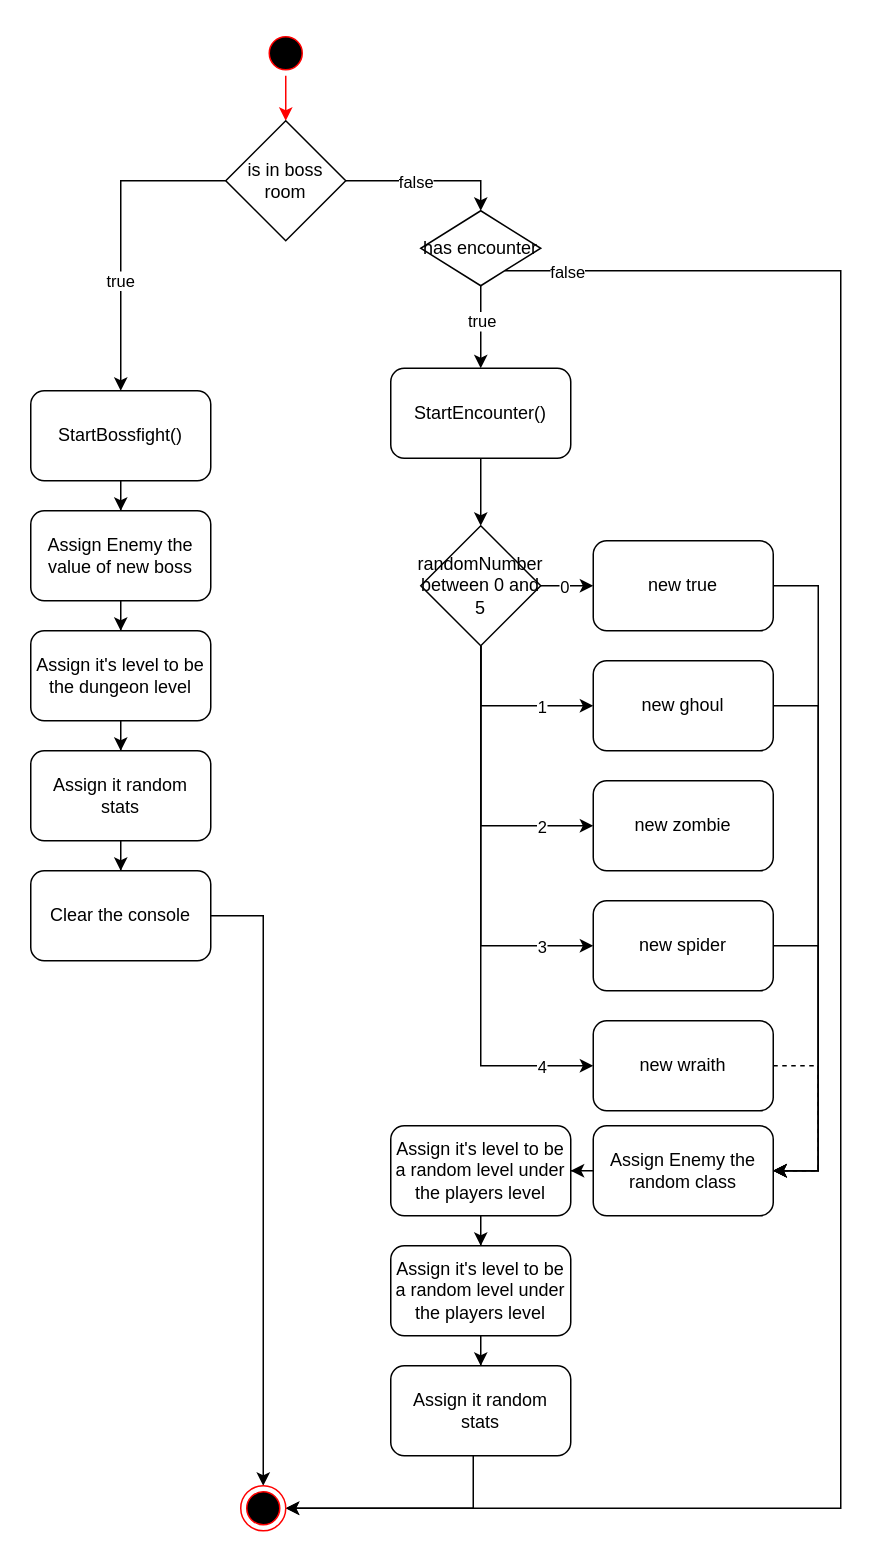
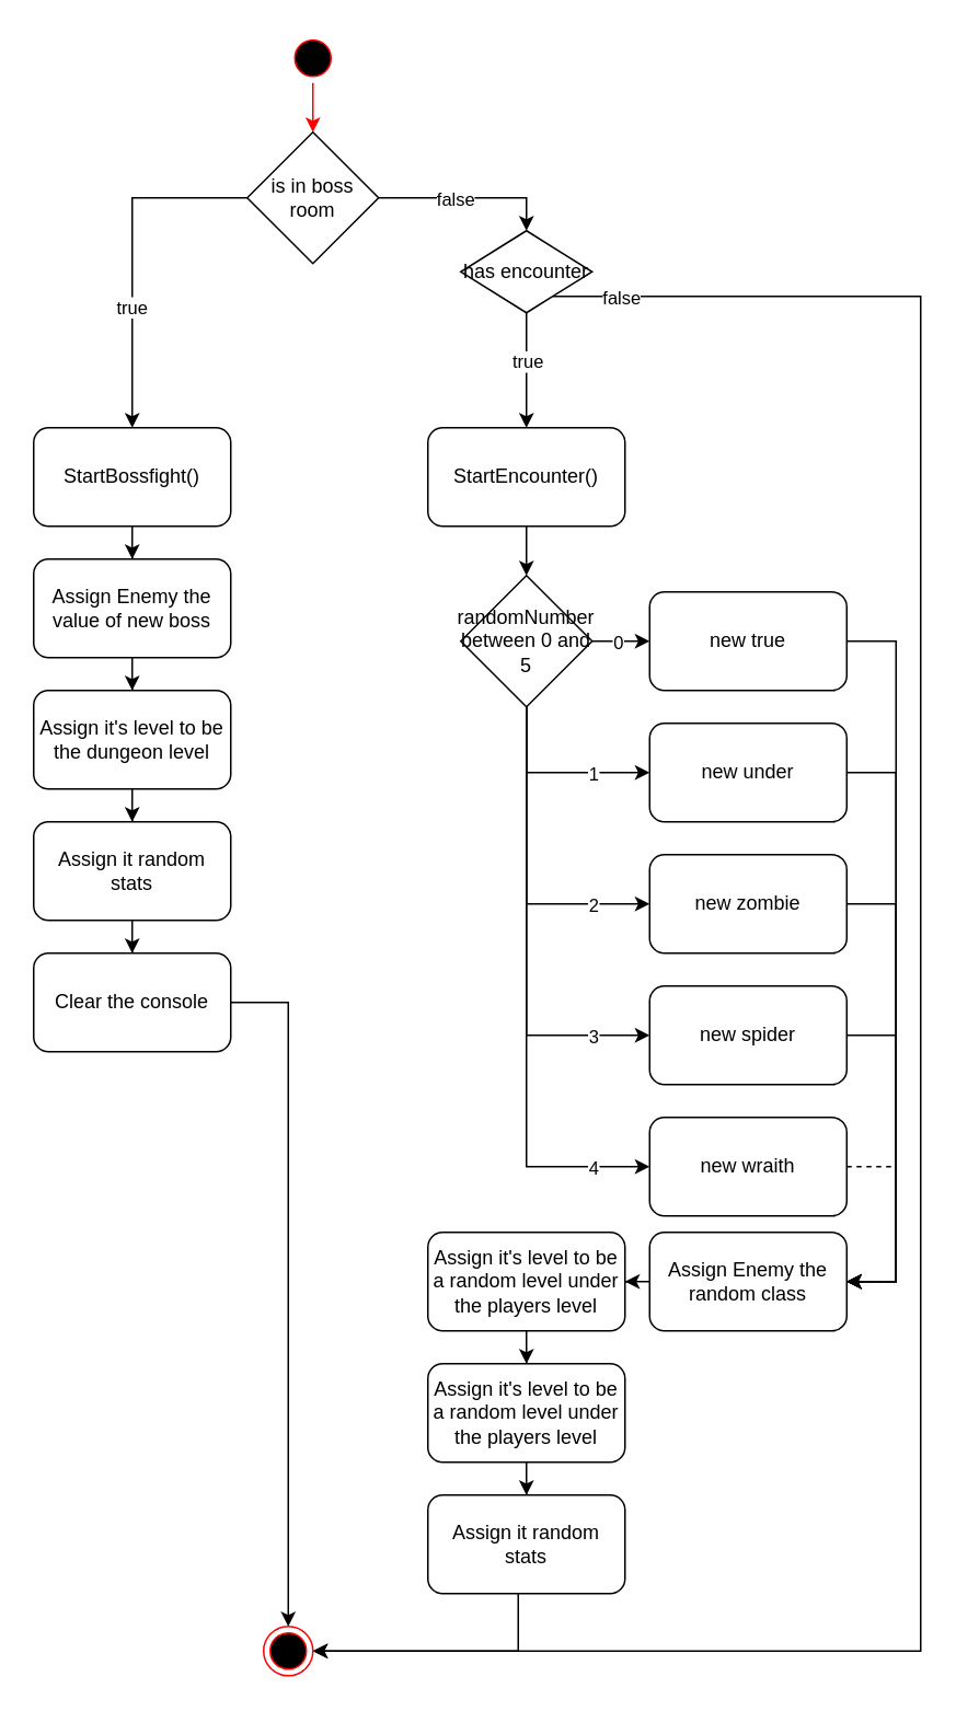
- <mxCell id="7" value="StartEncounter()" style="rounded=1;whiteSpace=wrap;html=1;" parent="1" vertex="1"><mxGeometry x="260" y="245" width="120" height="60" as="geometry" /></mxCell>
+ <mxCell id="7" value="StartEncounter()" style="rounded=1;whiteSpace=wrap;html=1;" parent="1" vertex="1"><mxGeometry x="260" y="260" width="120" height="60" as="geometry" /></mxCell>
- <mxCell id="28" value="new ghoul" style="rounded=1;whiteSpace=wrap;html=1;" parent="1" vertex="1"><mxGeometry x="395" y="440" width="120" height="60" as="geometry" /></mxCell>
+ <mxCell id="28" value="new under" style="rounded=1;whiteSpace=wrap;html=1;" parent="1" vertex="1"><mxGeometry x="395" y="440" width="120" height="60" as="geometry" /></mxCell>
+ <mxCell id="29" style="edgeStyle=orthogonalEdgeStyle;rounded=0;orthogonalLoop=1;jettySize=auto;html=1;entryX=1;entryY=0.5;entryDx=0;entryDy=0;" parent="1" source="30" target="36" edge="1"><mxGeometry relative="1" as="geometry"><Array as="points"><mxPoint x="545" y="550" /><mxPoint x="545" y="780" /></Array></mxGeometry></mxCell>
